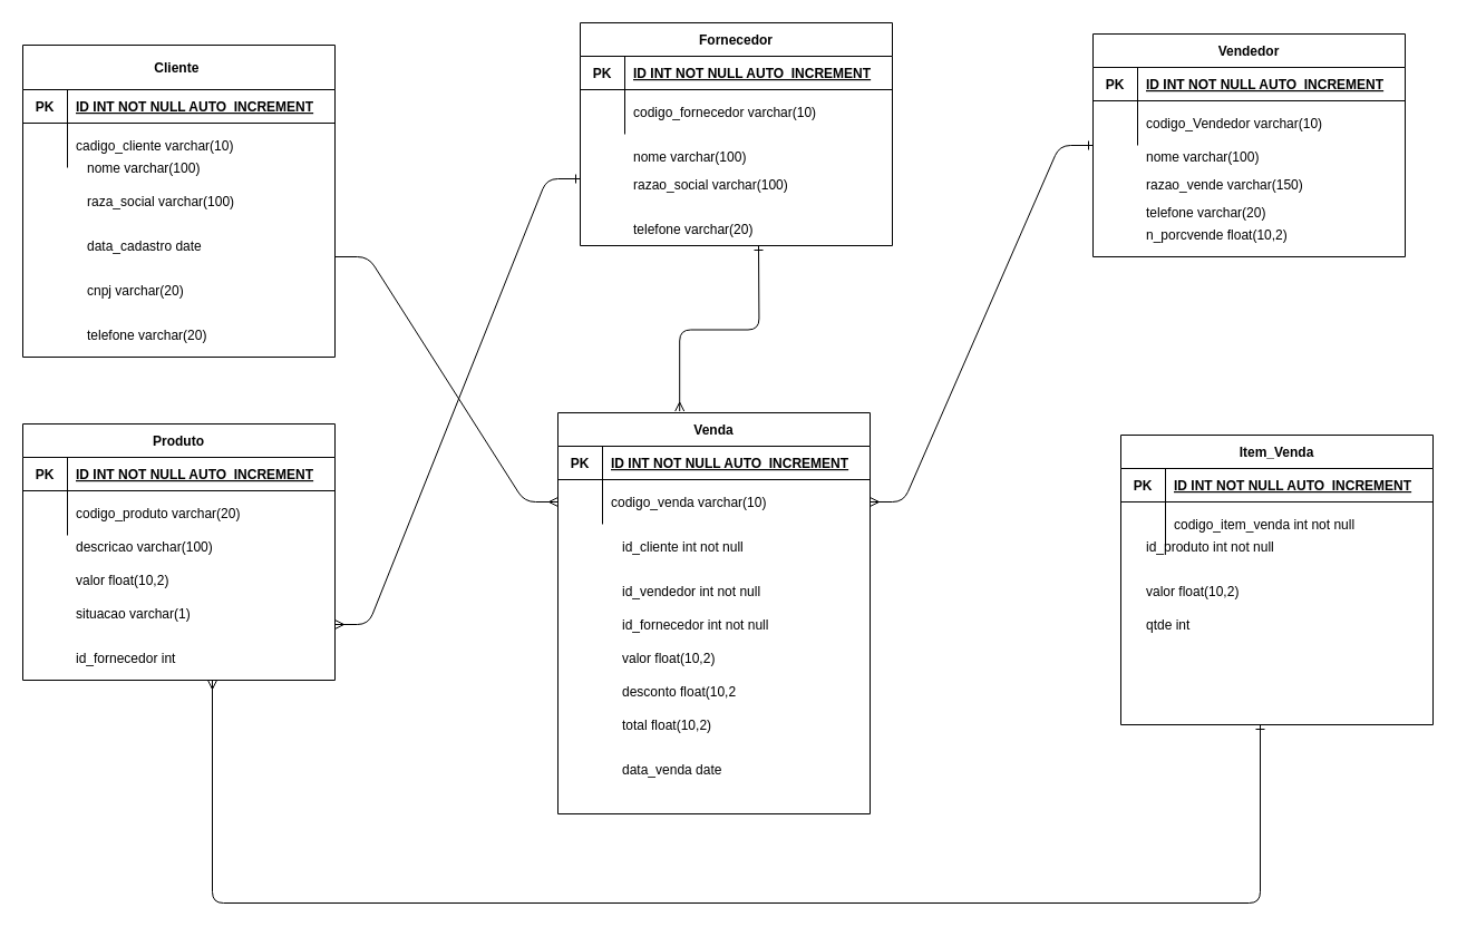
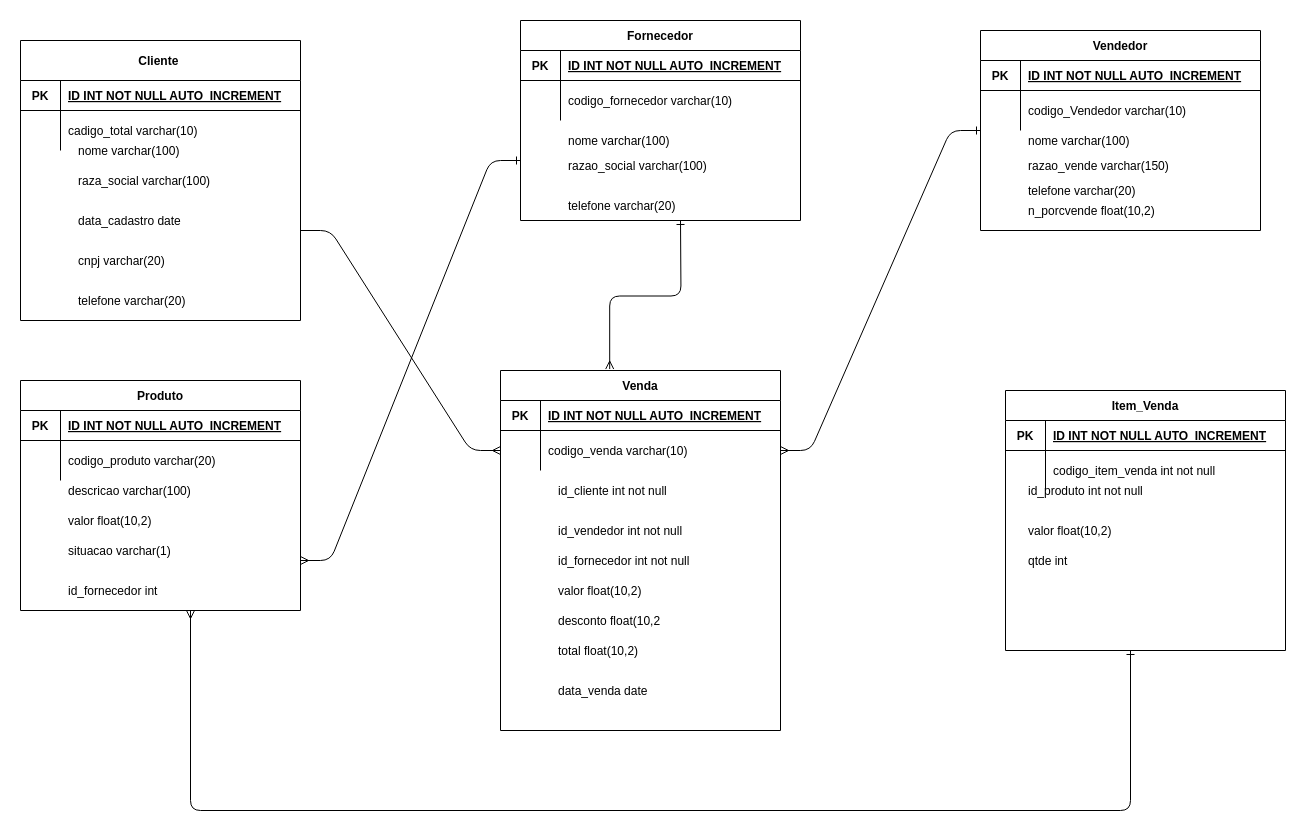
- <mxCell id="8" value="cadigo_cliente varchar(10)" style="shape=partialRectangle;overflow=hidden;connectable=0;fillColor=none;top=0;left=0;bottom=0;right=0;align=left;spacingLeft=6;" parent="6" vertex="1"><mxGeometry x="40" width="240" height="40" as="geometry" /></mxCell>
+ <mxCell id="8" value="cadigo_total varchar(10)" style="shape=partialRectangle;overflow=hidden;connectable=0;fillColor=none;top=0;left=0;bottom=0;right=0;align=left;spacingLeft=6;" parent="6" vertex="1"><mxGeometry x="40" width="240" height="40" as="geometry" /></mxCell>
